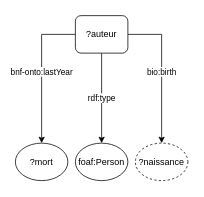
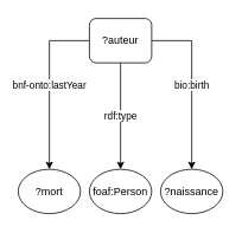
- <mxCell id="8" value="?naissance" style="ellipse;whiteSpace=wrap;html=1;dashed=1;" vertex="1" parent="1"><mxGeometry x="180" y="190" width="70" height="50" as="geometry" /></mxCell>
+ <mxCell id="8" value="?naissance" style="ellipse;whiteSpace=wrap;html=1;" vertex="1" parent="1"><mxGeometry x="180" y="190" width="70" height="50" as="geometry" /></mxCell>
